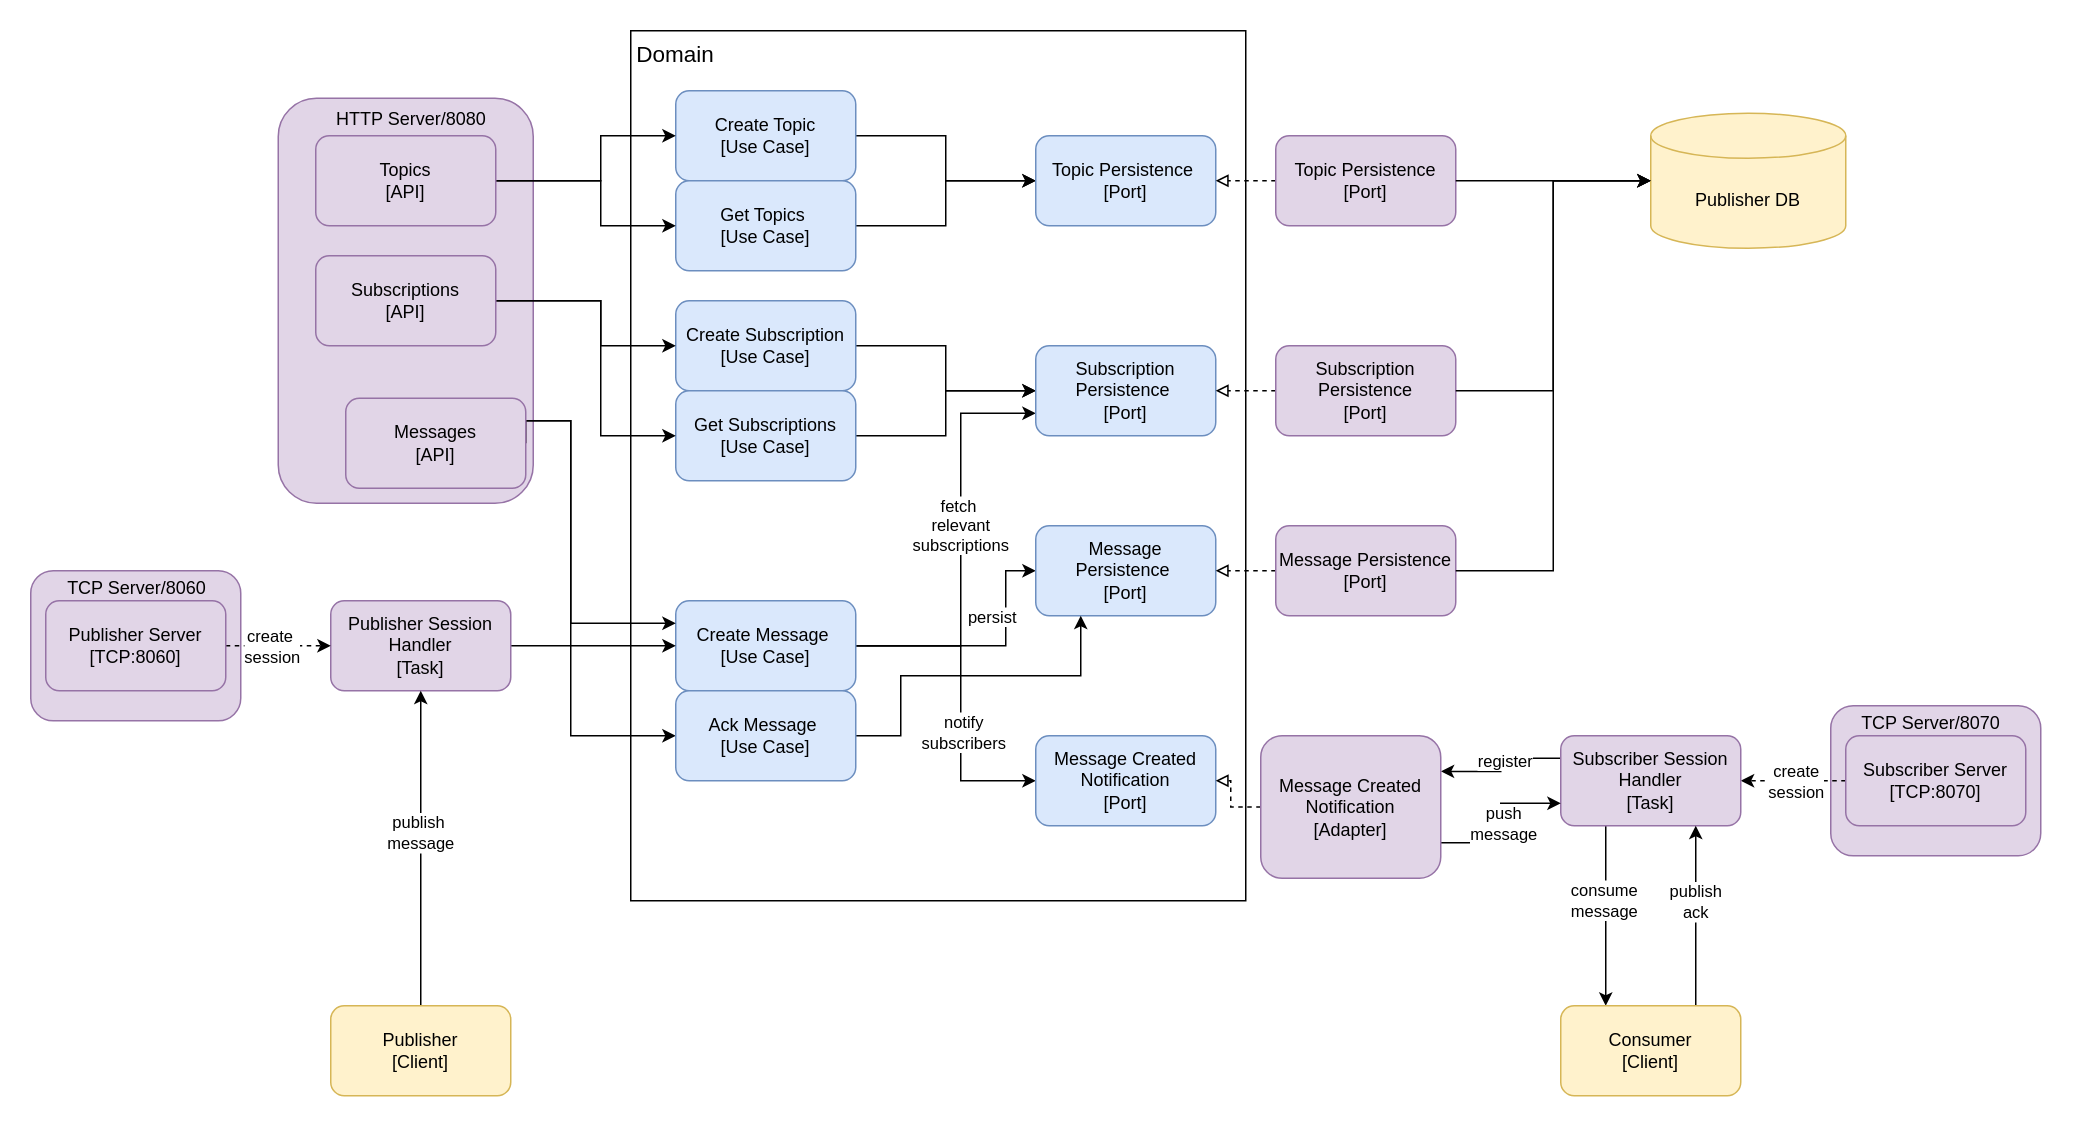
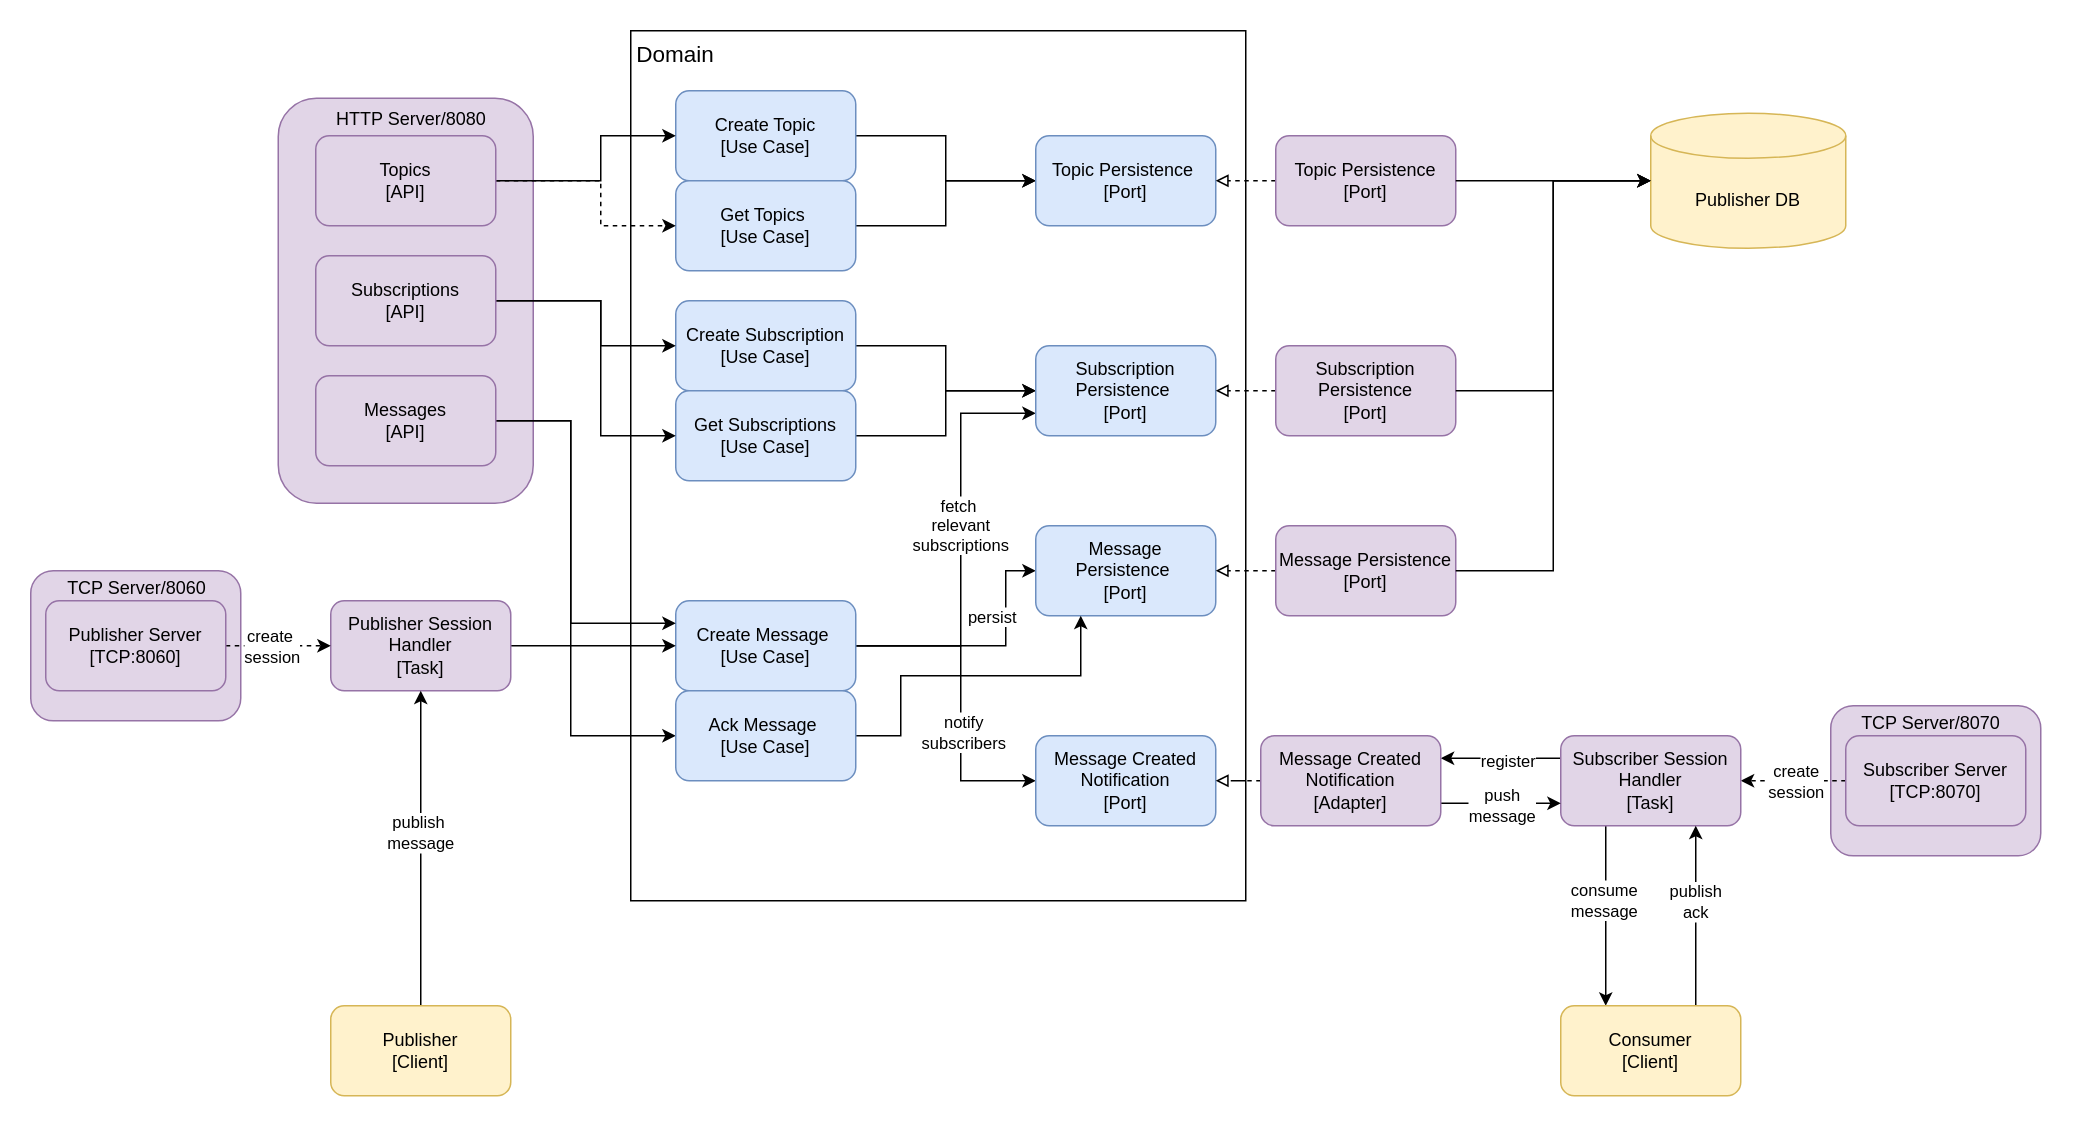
- <mxCell id="59" style="edgeStyle=orthogonalEdgeStyle;rounded=0;orthogonalLoop=1;jettySize=auto;html=1;" edge="1" parent="1" source="60" target="9"><mxGeometry relative="1" as="geometry"><Array as="points"><mxPoint x="400" y="120" /><mxPoint x="400" y="150" /></Array></mxGeometry></mxCell>
+ <mxCell id="59" style="edgeStyle=orthogonalEdgeStyle;rounded=0;orthogonalLoop=1;jettySize=auto;html=1;dashed=1;" edge="1" parent="1" source="60" target="9"><mxGeometry relative="1" as="geometry"><Array as="points"><mxPoint x="400" y="120" /><mxPoint x="400" y="150" /></Array></mxGeometry></mxCell>
- <mxCell id="66" value="Messages&lt;div&gt;[API]&lt;/div&gt;" style="rounded=1;whiteSpace=wrap;html=1;fillColor=#e1d5e7;strokeColor=#9673a6;" vertex="1" parent="1"><mxGeometry x="230" y="265" width="120" height="60" as="geometry" /></mxCell>
+ <mxCell id="66" value="Messages&lt;div&gt;[API]&lt;/div&gt;" style="rounded=1;whiteSpace=wrap;html=1;fillColor=#e1d5e7;strokeColor=#9673a6;" vertex="1" parent="1"><mxGeometry x="210" y="250" width="120" height="60" as="geometry" /></mxCell>
- <mxCell id="48" value="Message Created Notification&lt;div&gt;[Adapter]&lt;/div&gt;" style="rounded=1;whiteSpace=wrap;html=1;fillColor=#e1d5e7;strokeColor=#9673a6;" vertex="1" parent="1"><mxGeometry x="840" y="490" width="120" height="95" as="geometry" /></mxCell>
+ <mxCell id="48" value="Message Created Notification&lt;div&gt;[Adapter]&lt;/div&gt;" style="rounded=1;whiteSpace=wrap;html=1;fillColor=#e1d5e7;strokeColor=#9673a6;" vertex="1" parent="1"><mxGeometry x="840" y="490" width="120" height="60" as="geometry" /></mxCell>
